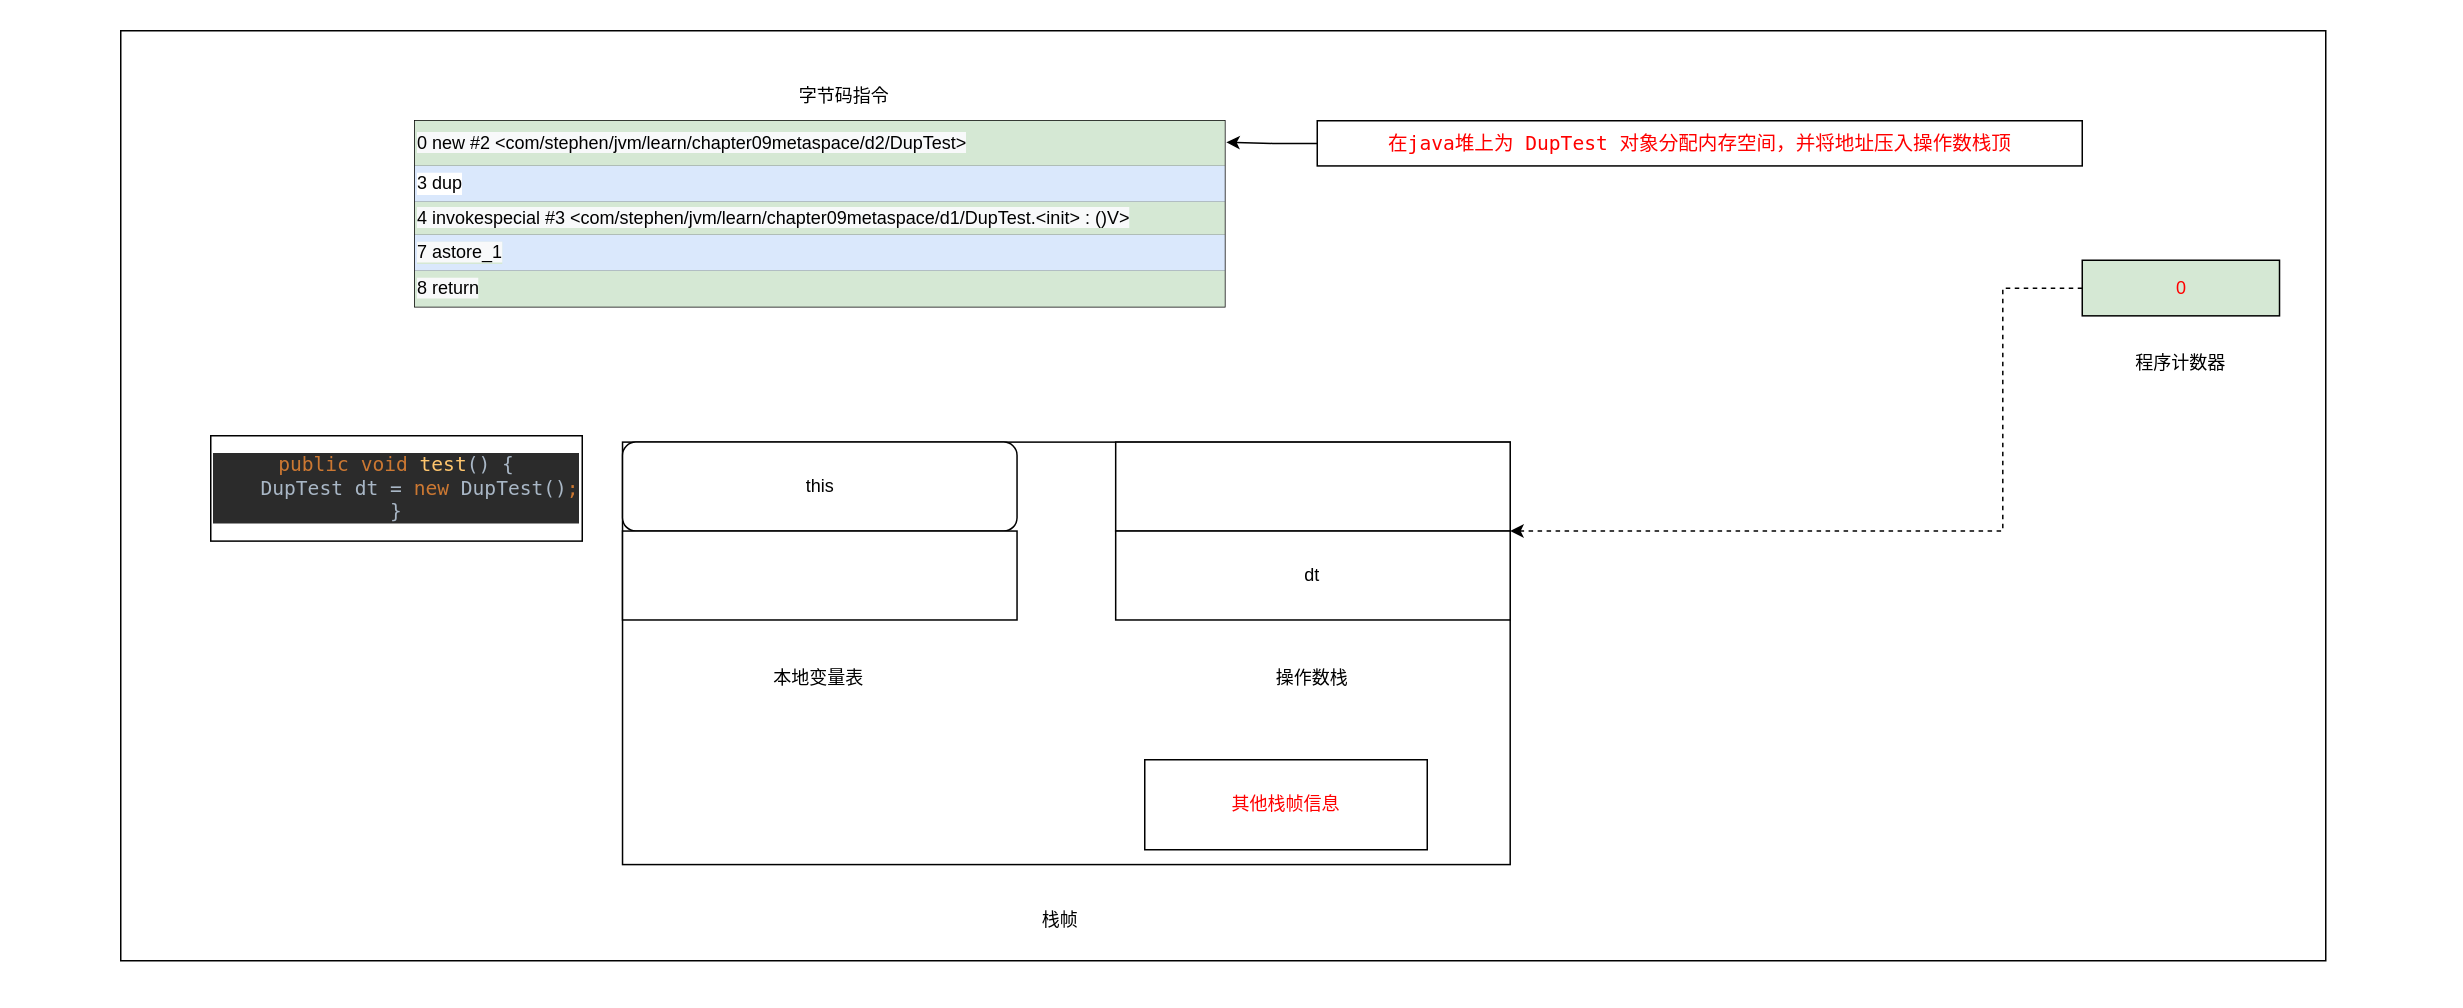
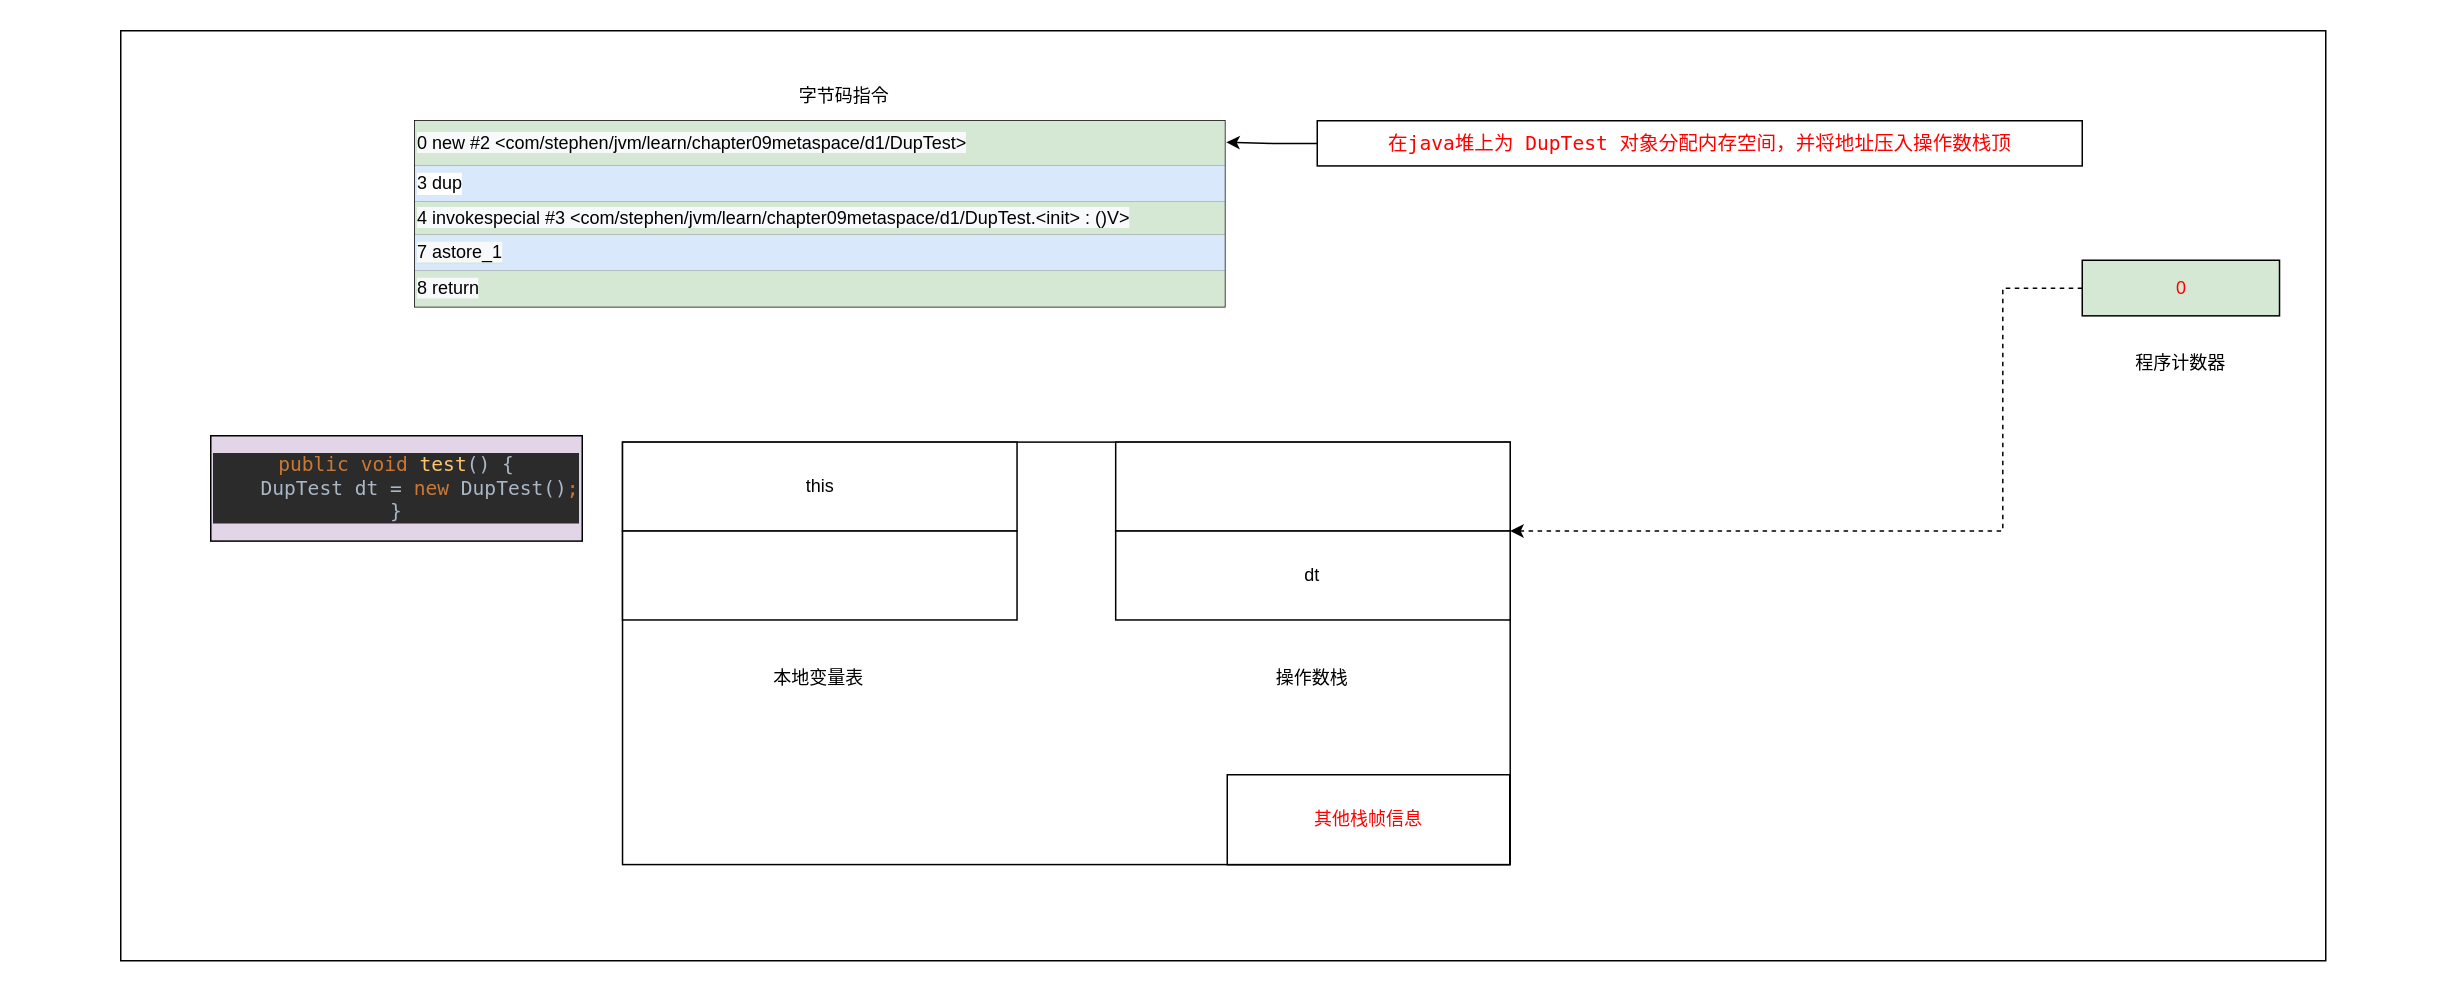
- <mxCell id="20" value="&lt;span style=&quot;background-color: rgb(248, 249, 250);&quot;&gt;0 new #2 &amp;lt;com/stephen/jvm/learn/chapter09metaspace/d2/DupTest&amp;gt;&lt;/span&gt;" style="shape=partialRectangle;html=1;whiteSpace=wrap;connectable=0;fillColor=#d5e8d4;top=0;left=0;bottom=0;right=0;overflow=hidden;labelBackgroundColor=#D5E8D4;strokeColor=#82b366;strokeWidth=1;align=left;" parent="19" vertex="1"><mxGeometry width="540" height="30" as="geometry"><mxRectangle width="540" height="30" as="alternateBounds" /></mxGeometry></mxCell>
+ <mxCell id="20" value="&lt;span style=&quot;background-color: rgb(248, 249, 250);&quot;&gt;0 new #2 &amp;lt;com/stephen/jvm/learn/chapter09metaspace/d1/DupTest&amp;gt;&lt;/span&gt;" style="shape=partialRectangle;html=1;whiteSpace=wrap;connectable=0;fillColor=#d5e8d4;top=0;left=0;bottom=0;right=0;overflow=hidden;labelBackgroundColor=#D5E8D4;strokeColor=#82b366;strokeWidth=1;align=left;" parent="19" vertex="1"><mxGeometry width="540" height="30" as="geometry"><mxRectangle width="540" height="30" as="alternateBounds" /></mxGeometry></mxCell>
- <mxCell id="9" value="this" style="whiteSpace=wrap;html=1;strokeColor=default;rounded=1;" parent="4" vertex="1"><mxGeometry x="306.849" y="252" width="263.014" height="59.294" as="geometry" /></mxCell>
+ <mxCell id="9" value="this" style="rounded=0;whiteSpace=wrap;html=1;strokeColor=default;" parent="4" vertex="1"><mxGeometry x="306.849" y="252" width="263.014" height="59.294" as="geometry" /></mxCell>
- <mxCell id="30" value="&lt;pre style=&quot;background-color:#2b2b2b;color:#a9b7c6;font-family:'JetBrains Mono',monospace;font-size:9.8pt;&quot;&gt;&lt;span style=&quot;color:#cc7832;&quot;&gt;public void &lt;/span&gt;&lt;span style=&quot;color:#ffc66d;&quot;&gt;test&lt;/span&gt;() {&lt;br&gt;    DupTest dt = &lt;span style=&quot;color:#cc7832;&quot;&gt;new &lt;/span&gt;DupTest()&lt;span style=&quot;color:#cc7832;&quot;&gt;;&lt;br&gt;&lt;/span&gt;}&lt;/pre&gt;" style="rounded=0;whiteSpace=wrap;html=1;strokeColor=default;" parent="3" vertex="1"><mxGeometry x="120.001" y="269.995" width="247.67" height="70.24" as="geometry" /></mxCell>
+ <mxCell id="30" value="&lt;pre style=&quot;background-color:#2b2b2b;color:#a9b7c6;font-family:'JetBrains Mono',monospace;font-size:9.8pt;&quot;&gt;&lt;span style=&quot;color:#cc7832;&quot;&gt;public void &lt;/span&gt;&lt;span style=&quot;color:#ffc66d;&quot;&gt;test&lt;/span&gt;() {&lt;br&gt;    DupTest dt = &lt;span style=&quot;color:#cc7832;&quot;&gt;new &lt;/span&gt;DupTest()&lt;span style=&quot;color:#cc7832;&quot;&gt;;&lt;br&gt;&lt;/span&gt;}&lt;/pre&gt;" style="rounded=0;whiteSpace=wrap;html=1;strokeColor=default;fillColor=#e1d5e7;" parent="3" vertex="1"><mxGeometry x="120.001" y="269.995" width="247.67" height="70.24" as="geometry" /></mxCell>
- <mxCell id="29" value="其他栈帧信息" style="rounded=0;whiteSpace=wrap;html=1;labelBackgroundColor=#FFFFFF;fillStyle=auto;fontColor=#FF0000;strokeColor=#000000;strokeWidth=1;fillColor=none;" parent="4" vertex="1"><mxGeometry x="655" y="463.76" width="188.33" height="60" as="geometry" /></mxCell>
+ <mxCell id="29" value="其他栈帧信息" style="rounded=0;whiteSpace=wrap;html=1;labelBackgroundColor=#FFFFFF;fillStyle=auto;fontColor=#FF0000;strokeColor=#000000;strokeWidth=1;fillColor=none;" parent="4" vertex="1"><mxGeometry x="710" y="473.76" width="188.33" height="60" as="geometry" /></mxCell>
- <mxCell id="15" value="栈帧" style="text;html=1;strokeColor=none;fillColor=none;align=center;verticalAlign=middle;whiteSpace=wrap;rounded=0;" parent="4" vertex="1"><mxGeometry x="526.027" y="548.471" width="144.658" height="44.471" as="geometry" /></mxCell>
